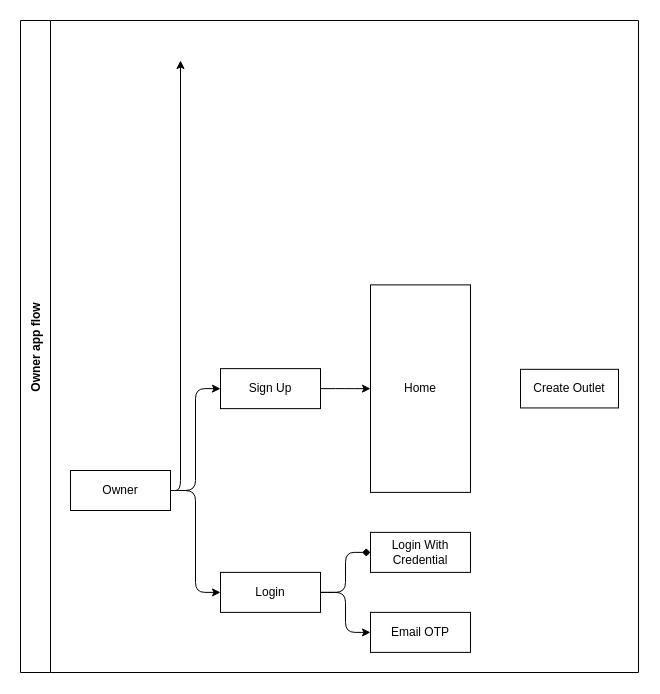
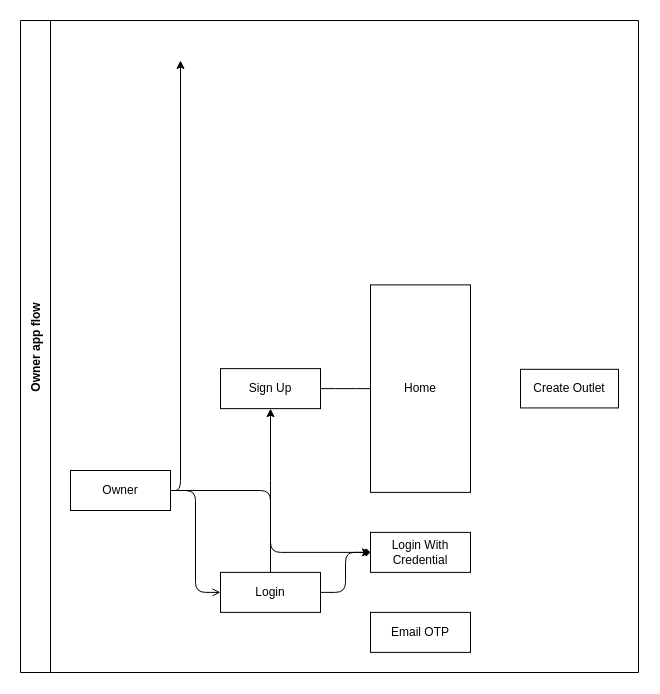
- <mxCell id="13" value="" style="edgeStyle=elbowEdgeStyle;elbow=horizontal;html=1;rounded=1;curved=0;sourcePerimeterSpacing=0;targetPerimeterSpacing=0;startSize=6;endSize=6;" edge="1" target="14" source="4" parent="2"><mxGeometry relative="1" as="geometry"><mxPoint x="180" y="280" as="sourcePoint" /></mxGeometry></mxCell>
+ <mxCell id="13" value="" style="edgeStyle=elbowEdgeStyle;elbow=horizontal;html=1;rounded=1;curved=0;sourcePerimeterSpacing=0;targetPerimeterSpacing=0;startSize=6;endSize=6;endArrow=none;" edge="1" target="14" source="4" parent="2"><mxGeometry relative="1" as="geometry"><mxPoint x="180" y="280" as="sourcePoint" /></mxGeometry></mxCell>
- <mxCell id="5" value="" style="edgeStyle=elbowEdgeStyle;elbow=horizontal;html=1;rounded=1;curved=0;sourcePerimeterSpacing=0;targetPerimeterSpacing=0;startSize=6;endSize=6;" edge="1" parent="2" source="3" target="4"><mxGeometry relative="1" as="geometry" /></mxCell>
+ <mxCell id="5" value="" style="edgeStyle=elbowEdgeStyle;elbow=horizontal;html=1;rounded=1;curved=0;sourcePerimeterSpacing=0;targetPerimeterSpacing=0;startSize=6;endSize=6;" edge="1" parent="2" source="3" target="9"><mxGeometry relative="1" as="geometry" /></mxCell>
- <mxCell id="7" value="" style="edgeStyle=elbowEdgeStyle;elbow=horizontal;html=1;rounded=1;curved=0;sourcePerimeterSpacing=0;targetPerimeterSpacing=0;startSize=6;endSize=6;" edge="1" parent="2" source="3" target="6"><mxGeometry relative="1" as="geometry" /></mxCell>
+ <mxCell id="7" value="" style="edgeStyle=elbowEdgeStyle;elbow=horizontal;html=1;rounded=1;curved=0;sourcePerimeterSpacing=0;targetPerimeterSpacing=0;startSize=6;endSize=6;endArrow=open;" edge="1" parent="2" source="3" target="6"><mxGeometry relative="1" as="geometry" /></mxCell>
- <mxCell id="11" value="" style="edgeStyle=elbowEdgeStyle;elbow=horizontal;html=1;rounded=1;curved=0;sourcePerimeterSpacing=0;targetPerimeterSpacing=0;startSize=6;endSize=6;" edge="1" target="12" source="6" parent="2"><mxGeometry relative="1" as="geometry"><mxPoint x="180" y="280" as="sourcePoint" /></mxGeometry></mxCell>
+ <mxCell id="11" value="" style="edgeStyle=elbowEdgeStyle;elbow=horizontal;html=1;rounded=1;curved=0;sourcePerimeterSpacing=0;targetPerimeterSpacing=0;startSize=6;endSize=6;" edge="1" target="4" source="6" parent="2"><mxGeometry relative="1" as="geometry"><mxPoint x="180" y="280" as="sourcePoint" /></mxGeometry></mxCell>
